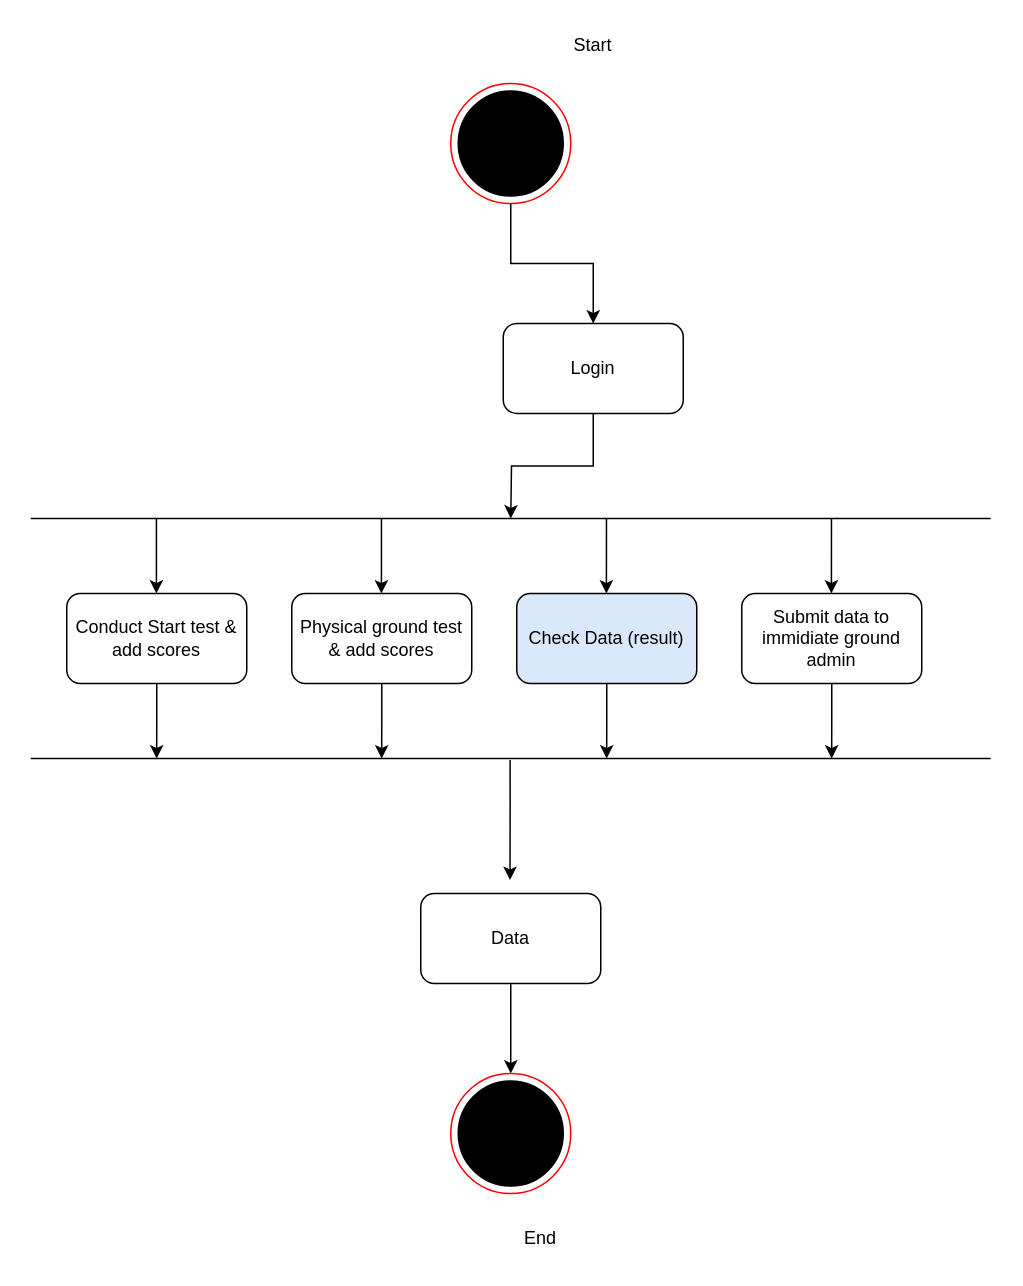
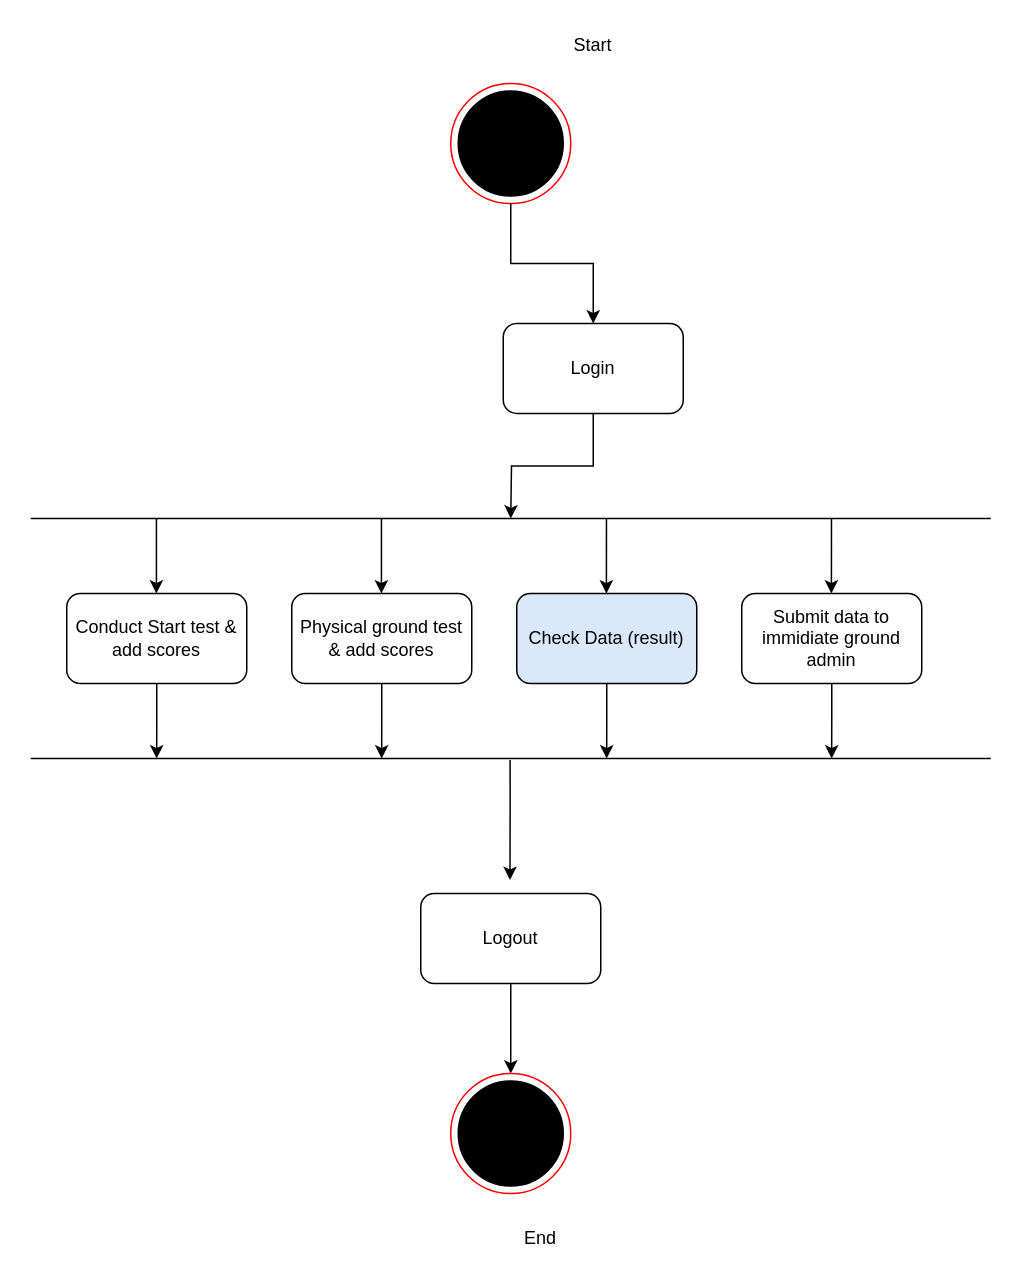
- <mxCell id="24" value="Data" style="rounded=1;whiteSpace=wrap;html=1;" parent="1" vertex="1"><mxGeometry x="280" y="595" width="120" height="60" as="geometry" /></mxCell>
+ <mxCell id="24" value="Logout" style="rounded=1;whiteSpace=wrap;html=1;" parent="1" vertex="1"><mxGeometry x="280" y="595" width="120" height="60" as="geometry" /></mxCell>
